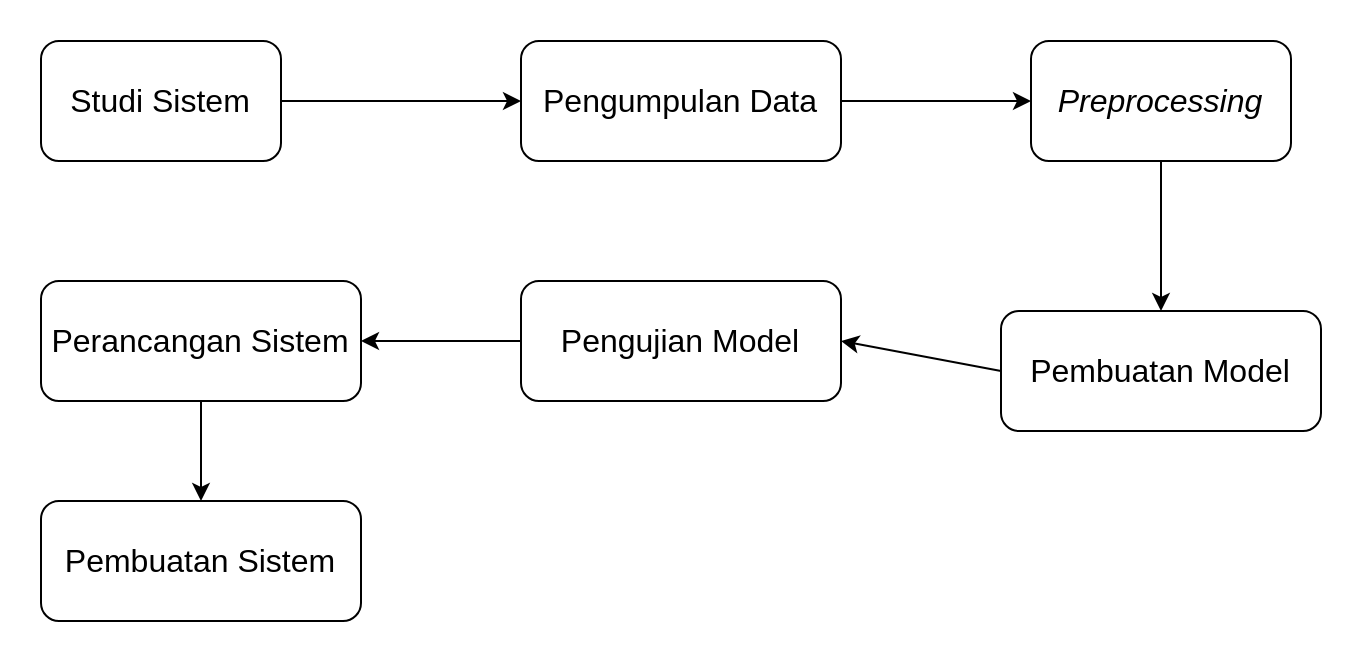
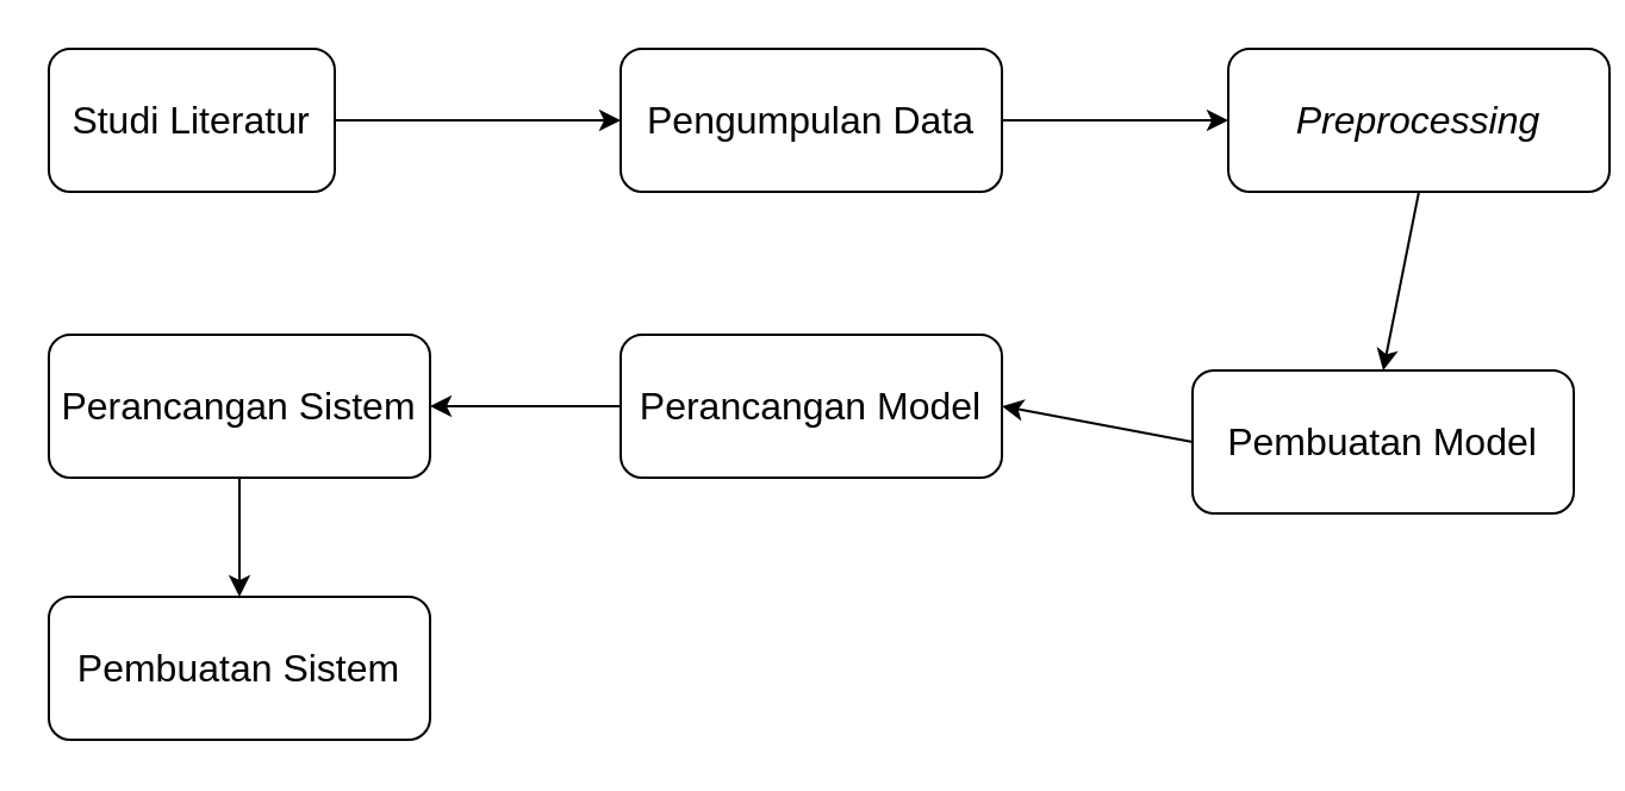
- <mxCell id="2" value="&lt;font style=&quot;font-size: 16px&quot;&gt;Studi Sistem&lt;/font&gt;" style="rounded=1;whiteSpace=wrap;html=1;" vertex="1" parent="1"><mxGeometry x="20" y="20" width="120" height="60" as="geometry" /></mxCell>
+ <mxCell id="2" value="&lt;font style=&quot;font-size: 16px&quot;&gt;Studi Literatur&lt;/font&gt;" style="rounded=1;whiteSpace=wrap;html=1;" vertex="1" parent="1"><mxGeometry x="20" y="20" width="120" height="60" as="geometry" /></mxCell>
- <mxCell id="4" value="&lt;font style=&quot;font-size: 16px&quot;&gt;&lt;i&gt;Preprocessing&lt;/i&gt;&lt;br&gt;&lt;/font&gt;" style="rounded=1;whiteSpace=wrap;html=1;" vertex="1" parent="1"><mxGeometry x="515" y="20" width="130" height="60" as="geometry" /></mxCell>
+ <mxCell id="4" value="&lt;font style=&quot;font-size: 16px&quot;&gt;&lt;i&gt;Preprocessing&lt;/i&gt;&lt;br&gt;&lt;/font&gt;" style="rounded=1;whiteSpace=wrap;html=1;" vertex="1" parent="1"><mxGeometry x="515" y="20" width="160" height="60" as="geometry" /></mxCell>
- <mxCell id="6" value="&lt;font style=&quot;font-size: 16px&quot;&gt;Pengujian Model&lt;br&gt;&lt;/font&gt;" style="rounded=1;whiteSpace=wrap;html=1;" vertex="1" parent="1"><mxGeometry x="260" y="140" width="160" height="60" as="geometry" /></mxCell>
+ <mxCell id="6" value="&lt;font style=&quot;font-size: 16px&quot;&gt;Perancangan Model&lt;br&gt;&lt;/font&gt;" style="rounded=1;whiteSpace=wrap;html=1;" vertex="1" parent="1"><mxGeometry x="260" y="140" width="160" height="60" as="geometry" /></mxCell>
